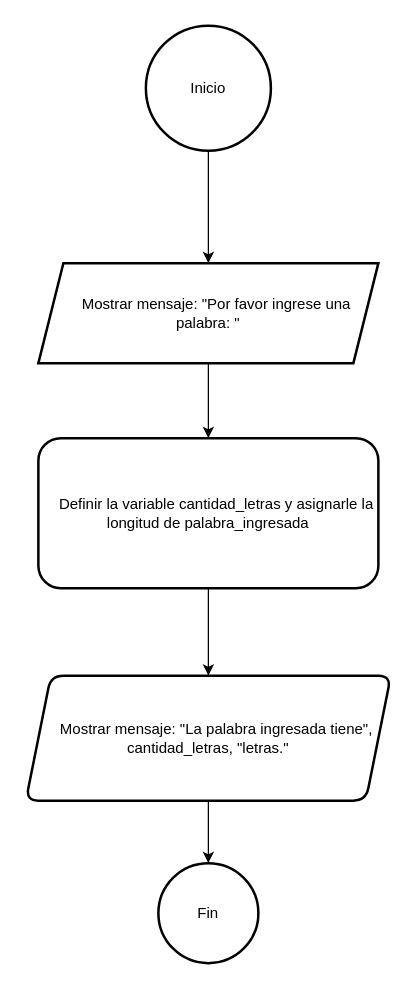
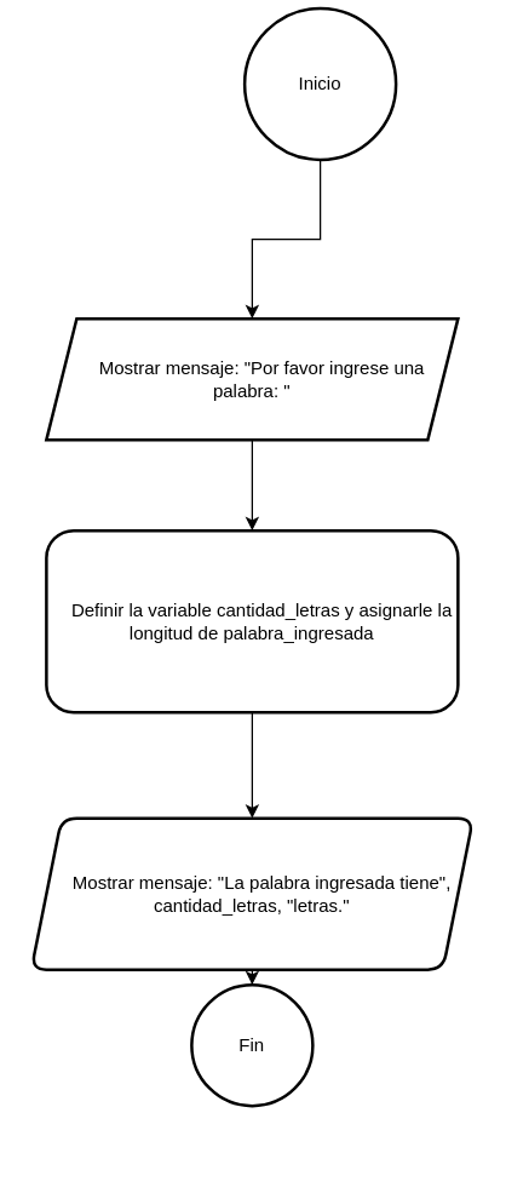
- <mxCell id="3" value="Inicio" style="strokeWidth=2;html=1;shape=mxgraph.flowchart.start_2;whiteSpace=wrap;" vertex="1" parent="1"><mxGeometry x="116" y="20" width="100" height="100" as="geometry" /></mxCell>
+ <mxCell id="3" value="Inicio" style="strokeWidth=2;html=1;shape=mxgraph.flowchart.start_2;whiteSpace=wrap;" vertex="1" parent="1"><mxGeometry x="161" y="5" width="100" height="100" as="geometry" /></mxCell>
- <mxCell id="9" value="Fin" style="ellipse;whiteSpace=wrap;html=1;rounded=1;strokeWidth=2;" vertex="1" parent="1"><mxGeometry x="126" y="690" width="80" height="80" as="geometry" /></mxCell>
+ <mxCell id="9" value="Fin" style="ellipse;whiteSpace=wrap;html=1;rounded=1;strokeWidth=2;" vertex="1" parent="1"><mxGeometry x="126" y="650" width="80" height="80" as="geometry" /></mxCell>
